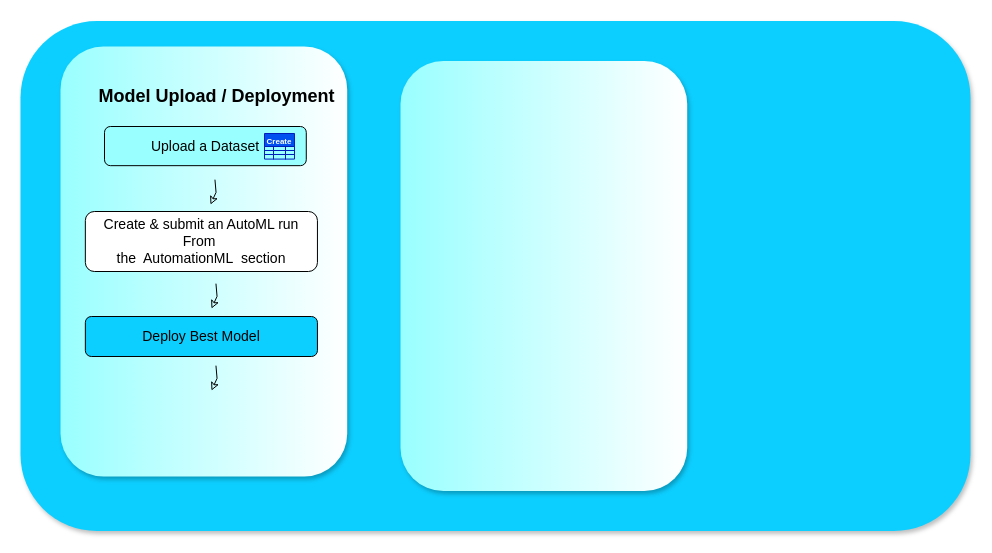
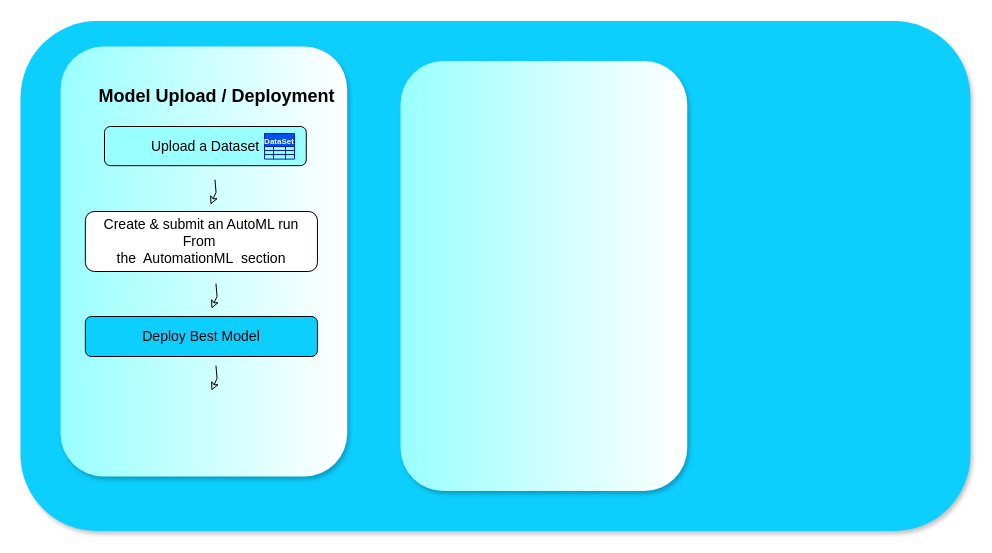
- <mxCell id="16" value="&lt;font style=&quot;font-size: 8px&quot;&gt;Create&lt;/font&gt;" style="shape=table;html=1;whiteSpace=wrap;startSize=13;container=1;collapsible=0;childLayout=tableLayout;fontStyle=1;align=center;fillColor=#0050ef;strokeColor=#001DBC;fontColor=#ffffff;" vertex="1" parent="14"><mxGeometry x="160" y="7" width="30" height="25.58" as="geometry" /></mxCell>
+ <mxCell id="16" value="&lt;font style=&quot;font-size: 8px&quot;&gt;DataSet&lt;/font&gt;" style="shape=table;html=1;whiteSpace=wrap;startSize=13;container=1;collapsible=0;childLayout=tableLayout;fontStyle=1;align=center;fillColor=#0050ef;strokeColor=#001DBC;fontColor=#ffffff;" vertex="1" parent="14"><mxGeometry x="160" y="7" width="30" height="25.58" as="geometry" /></mxCell>
